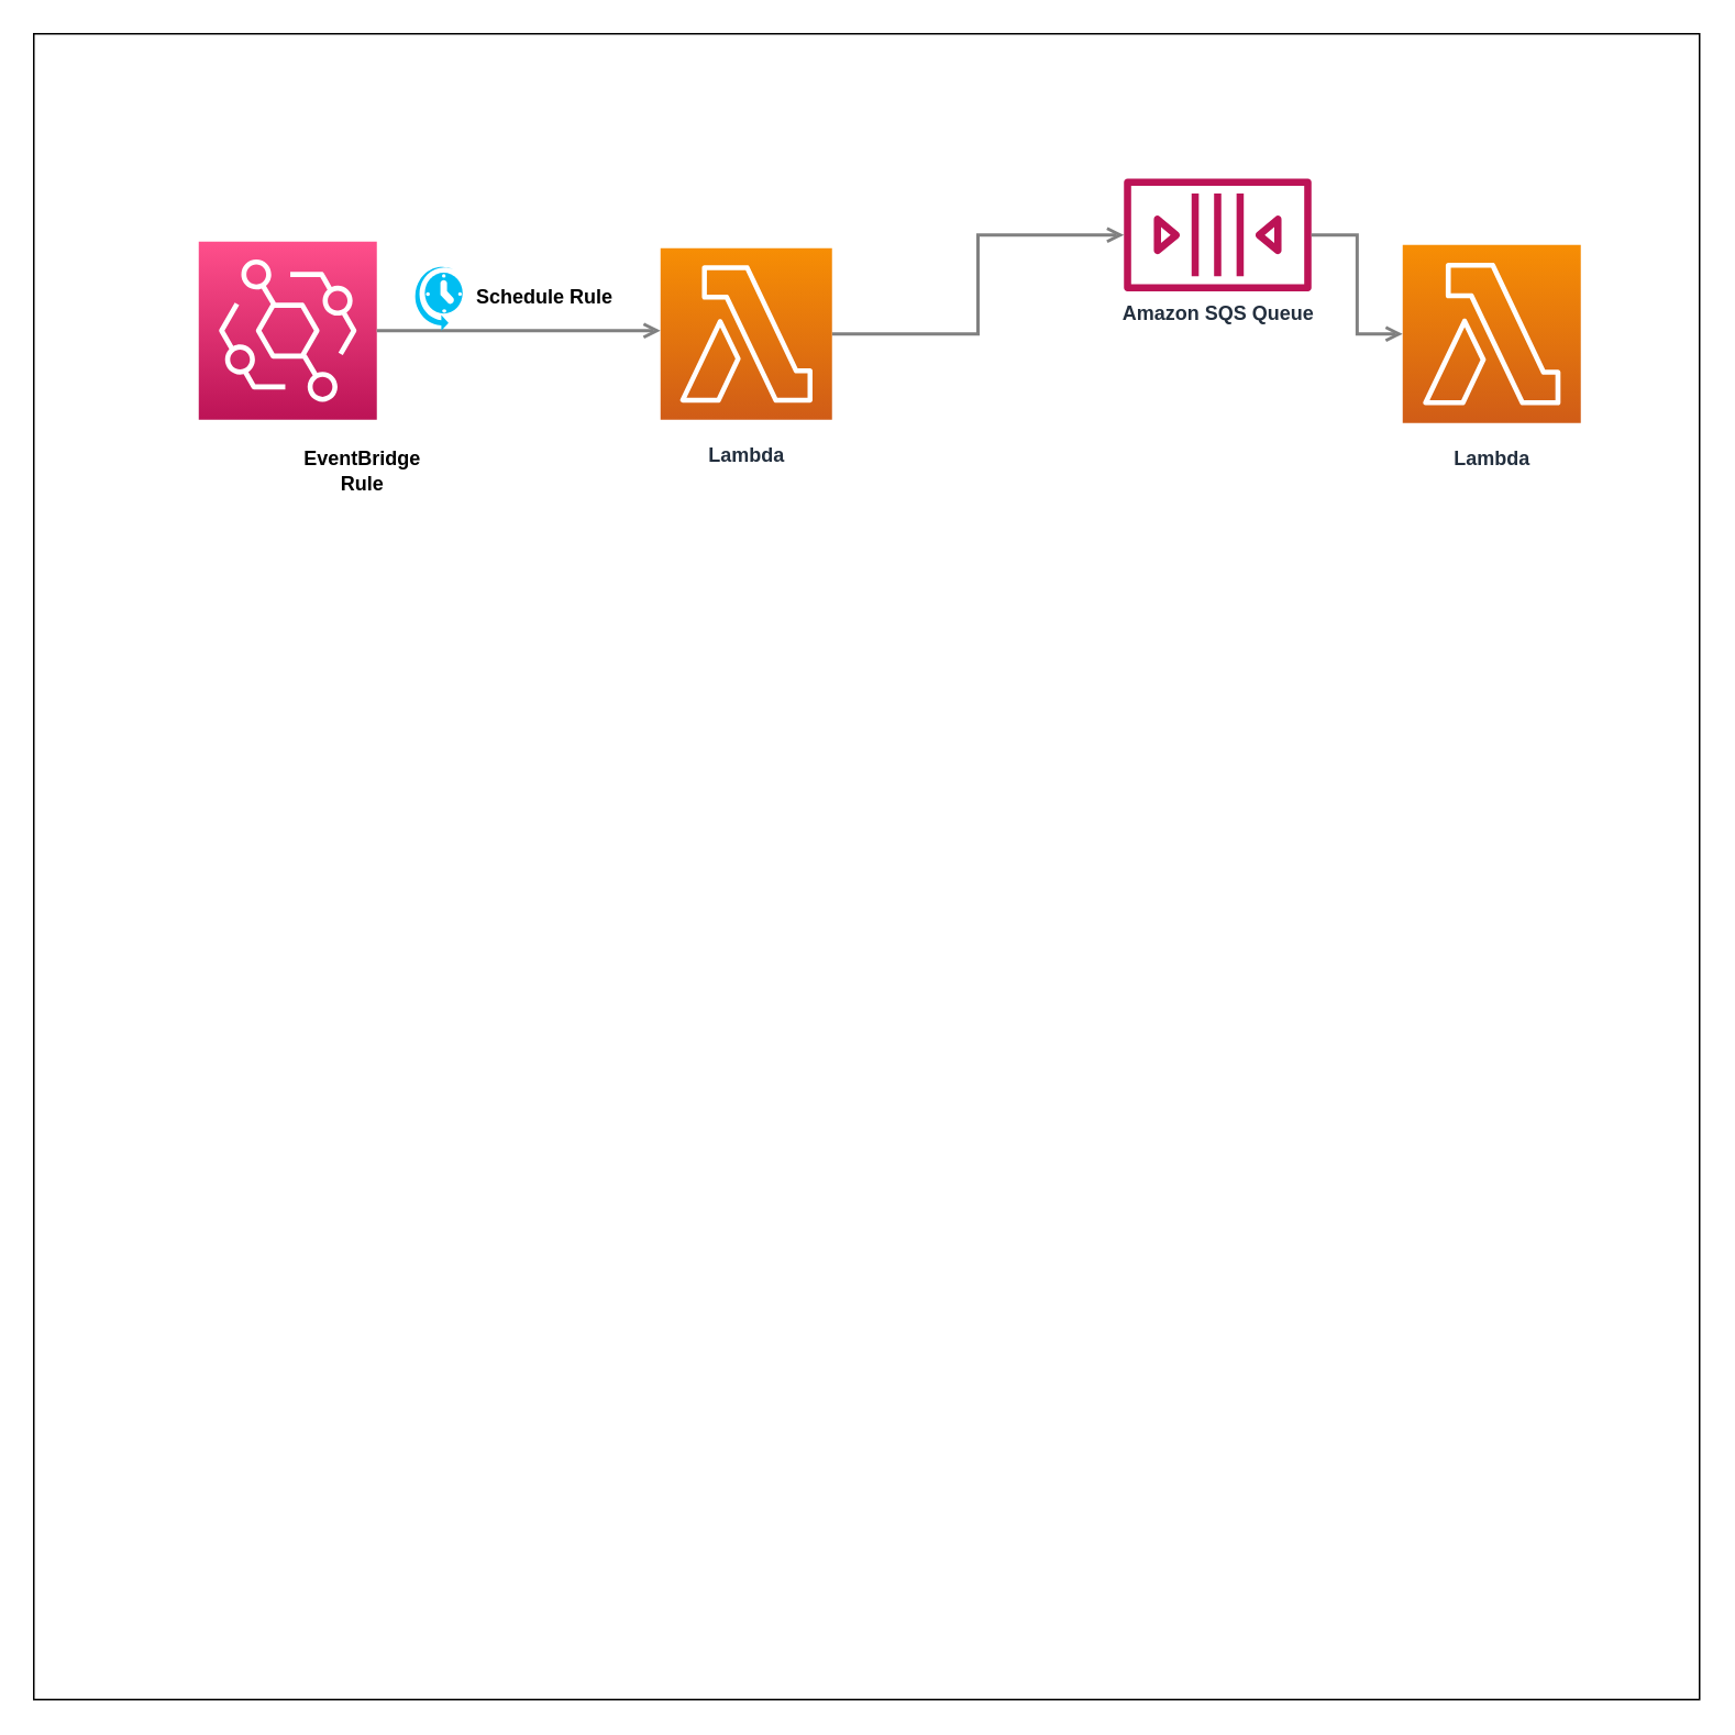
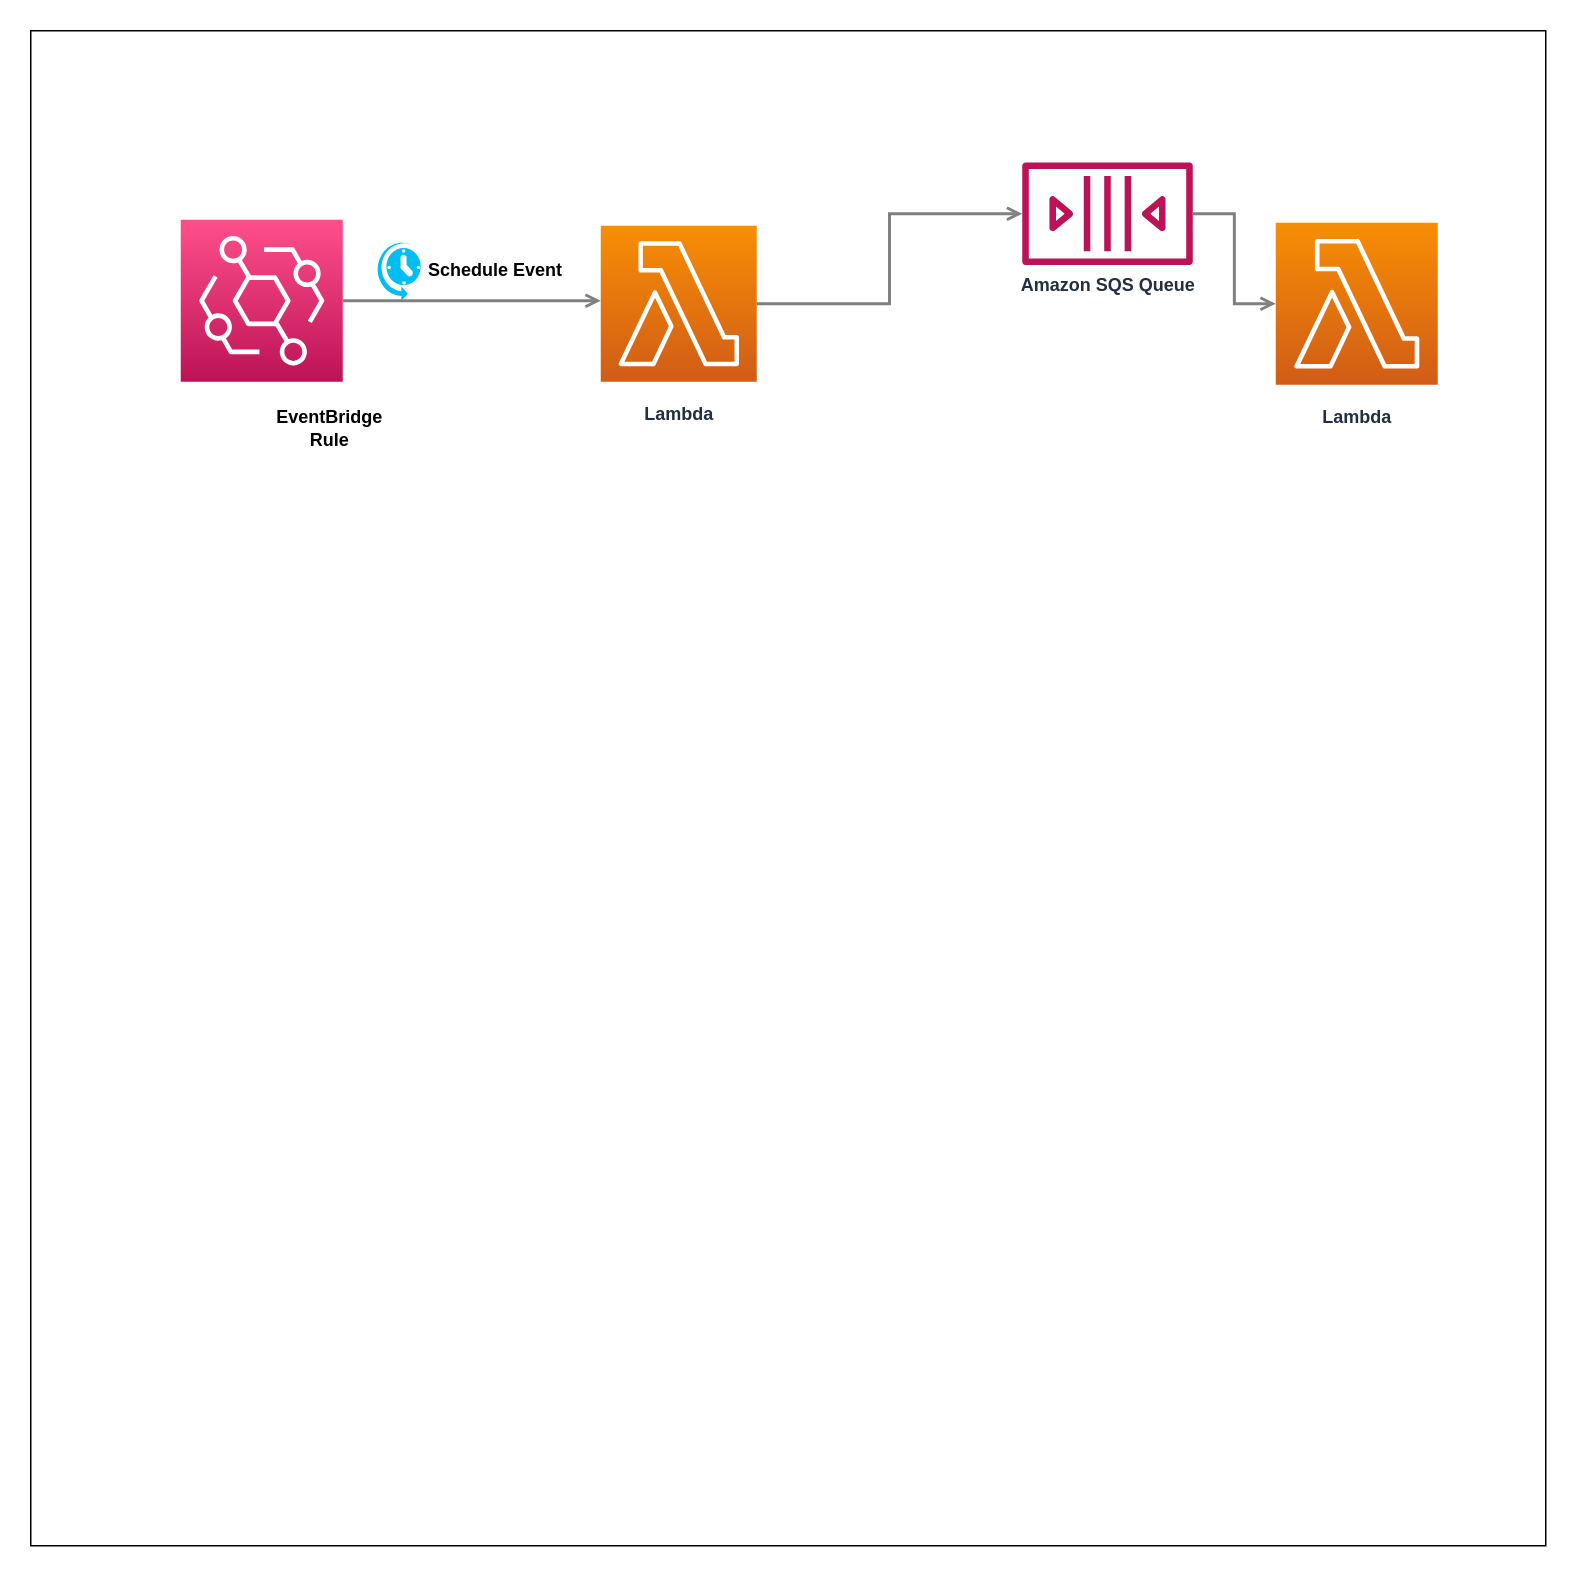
- <mxCell id="11" value="Schedule Rule" style="text;html=1;strokeColor=none;fillColor=none;align=center;verticalAlign=middle;whiteSpace=wrap;rounded=0;fontStyle=1" parent="1" vertex="1"><mxGeometry x="270" y="165" width="120" height="30" as="geometry" /></mxCell>
+ <mxCell id="11" value="Schedule Event" style="text;html=1;strokeColor=none;fillColor=none;align=center;verticalAlign=middle;whiteSpace=wrap;rounded=0;fontStyle=1" parent="1" vertex="1"><mxGeometry x="270" y="165" width="120" height="30" as="geometry" /></mxCell>
